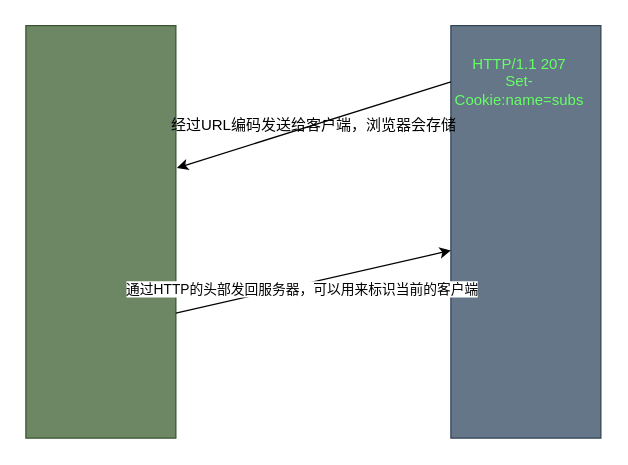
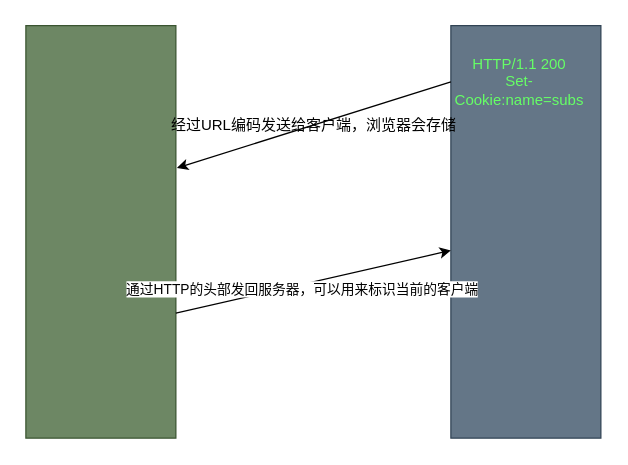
- <mxCell id="3" value="&lt;font color=&quot;#66ff66&quot;&gt;HTTP/1.1 207&lt;br&gt;Set-Cookie:name=subs&lt;/font&gt;" style="text;html=1;strokeColor=none;fillColor=none;align=center;verticalAlign=middle;whiteSpace=wrap;rounded=0;" vertex="1" parent="1"><mxGeometry x="360" y="30" width="110" height="70" as="geometry" /></mxCell>
+ <mxCell id="3" value="&lt;font color=&quot;#66ff66&quot;&gt;HTTP/1.1 200&lt;br&gt;Set-Cookie:name=subs&lt;/font&gt;" style="text;html=1;strokeColor=none;fillColor=none;align=center;verticalAlign=middle;whiteSpace=wrap;rounded=0;" vertex="1" parent="1"><mxGeometry x="360" y="30" width="110" height="70" as="geometry" /></mxCell>
